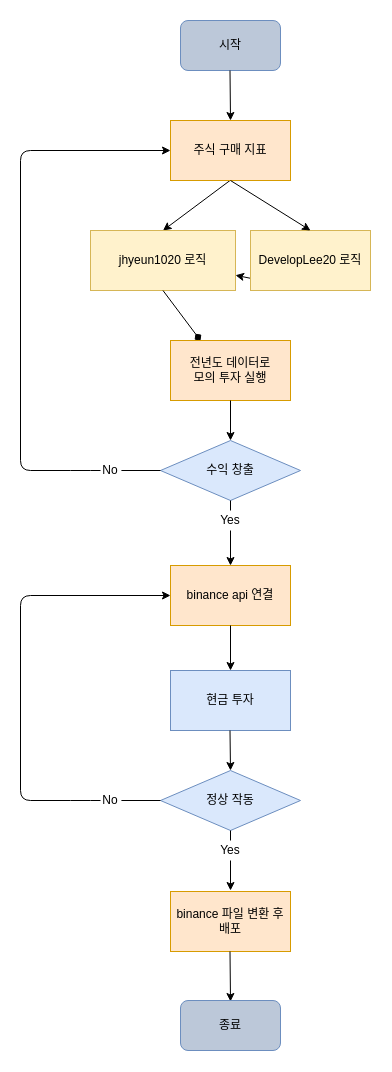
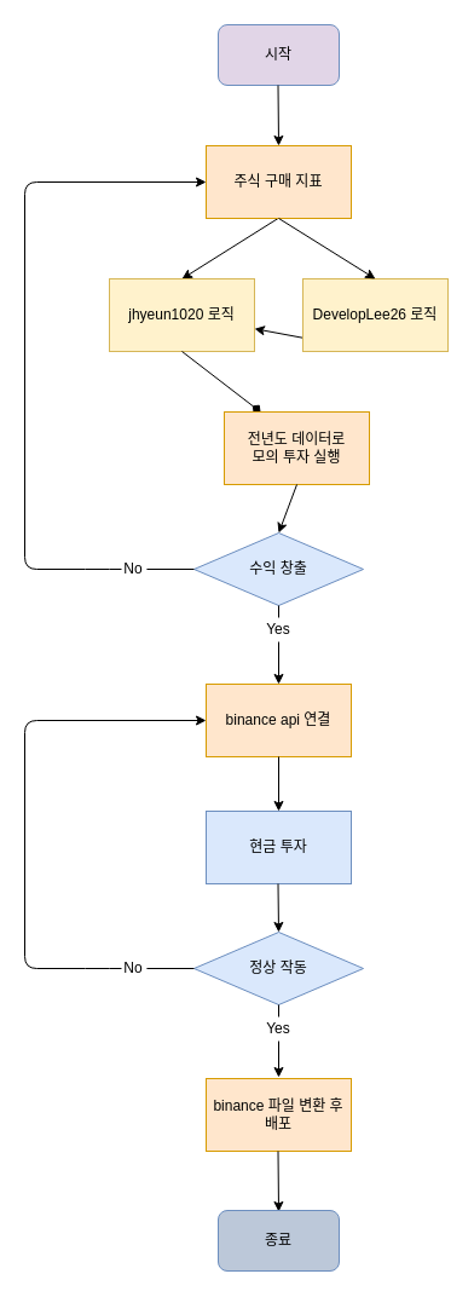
- <mxCell id="2" value="시작" style="rounded=1;whiteSpace=wrap;html=1;strokeColor=#6c8ebf;fillColor=#BCC8D9;" vertex="1" parent="1"><mxGeometry x="180" y="20" width="100" height="50" as="geometry" /></mxCell>
+ <mxCell id="2" value="시작" style="rounded=1;whiteSpace=wrap;html=1;strokeColor=#6c8ebf;fillColor=#e1d5e7;" vertex="1" parent="1"><mxGeometry x="180" y="20" width="100" height="50" as="geometry" /></mxCell>
- <mxCell id="6" value="jhyeun1020 로직" style="rounded=0;whiteSpace=wrap;html=1;fillColor=#fff2cc;strokeColor=#d6b656;" vertex="1" parent="1"><mxGeometry x="90" y="230" width="145" height="60" as="geometry" /></mxCell>
+ <mxCell id="6" value="jhyeun1020 로직" style="rounded=0;whiteSpace=wrap;html=1;fillColor=#fff2cc;strokeColor=#d6b656;" vertex="1" parent="1"><mxGeometry x="90" y="230" width="120" height="60" as="geometry" /></mxCell>
- <mxCell id="22" value="DevelopLee20 로직" style="rounded=0;whiteSpace=wrap;html=1;fillColor=#fff2cc;strokeColor=#d6b656;" vertex="1" parent="1"><mxGeometry x="250" y="230" width="120" height="60" as="geometry" /></mxCell>
+ <mxCell id="22" value="DevelopLee26 로직" style="rounded=0;whiteSpace=wrap;html=1;fillColor=#fff2cc;strokeColor=#d6b656;" vertex="1" parent="1"><mxGeometry x="250" y="230" width="120" height="60" as="geometry" /></mxCell>
- <mxCell id="10" value="전년도 데이터로 &lt;br&gt;모의 투자 실행" style="rounded=0;whiteSpace=wrap;html=1;fillColor=#ffe6cc;strokeColor=#d79b00;" vertex="1" parent="1"><mxGeometry x="170" y="340" width="120" height="60" as="geometry" /></mxCell>
+ <mxCell id="10" value="전년도 데이터로 &lt;br&gt;모의 투자 실행" style="rounded=0;whiteSpace=wrap;html=1;fillColor=#ffe6cc;strokeColor=#d79b00;" vertex="1" parent="1"><mxGeometry x="185" y="340" width="120" height="60" as="geometry" /></mxCell>
